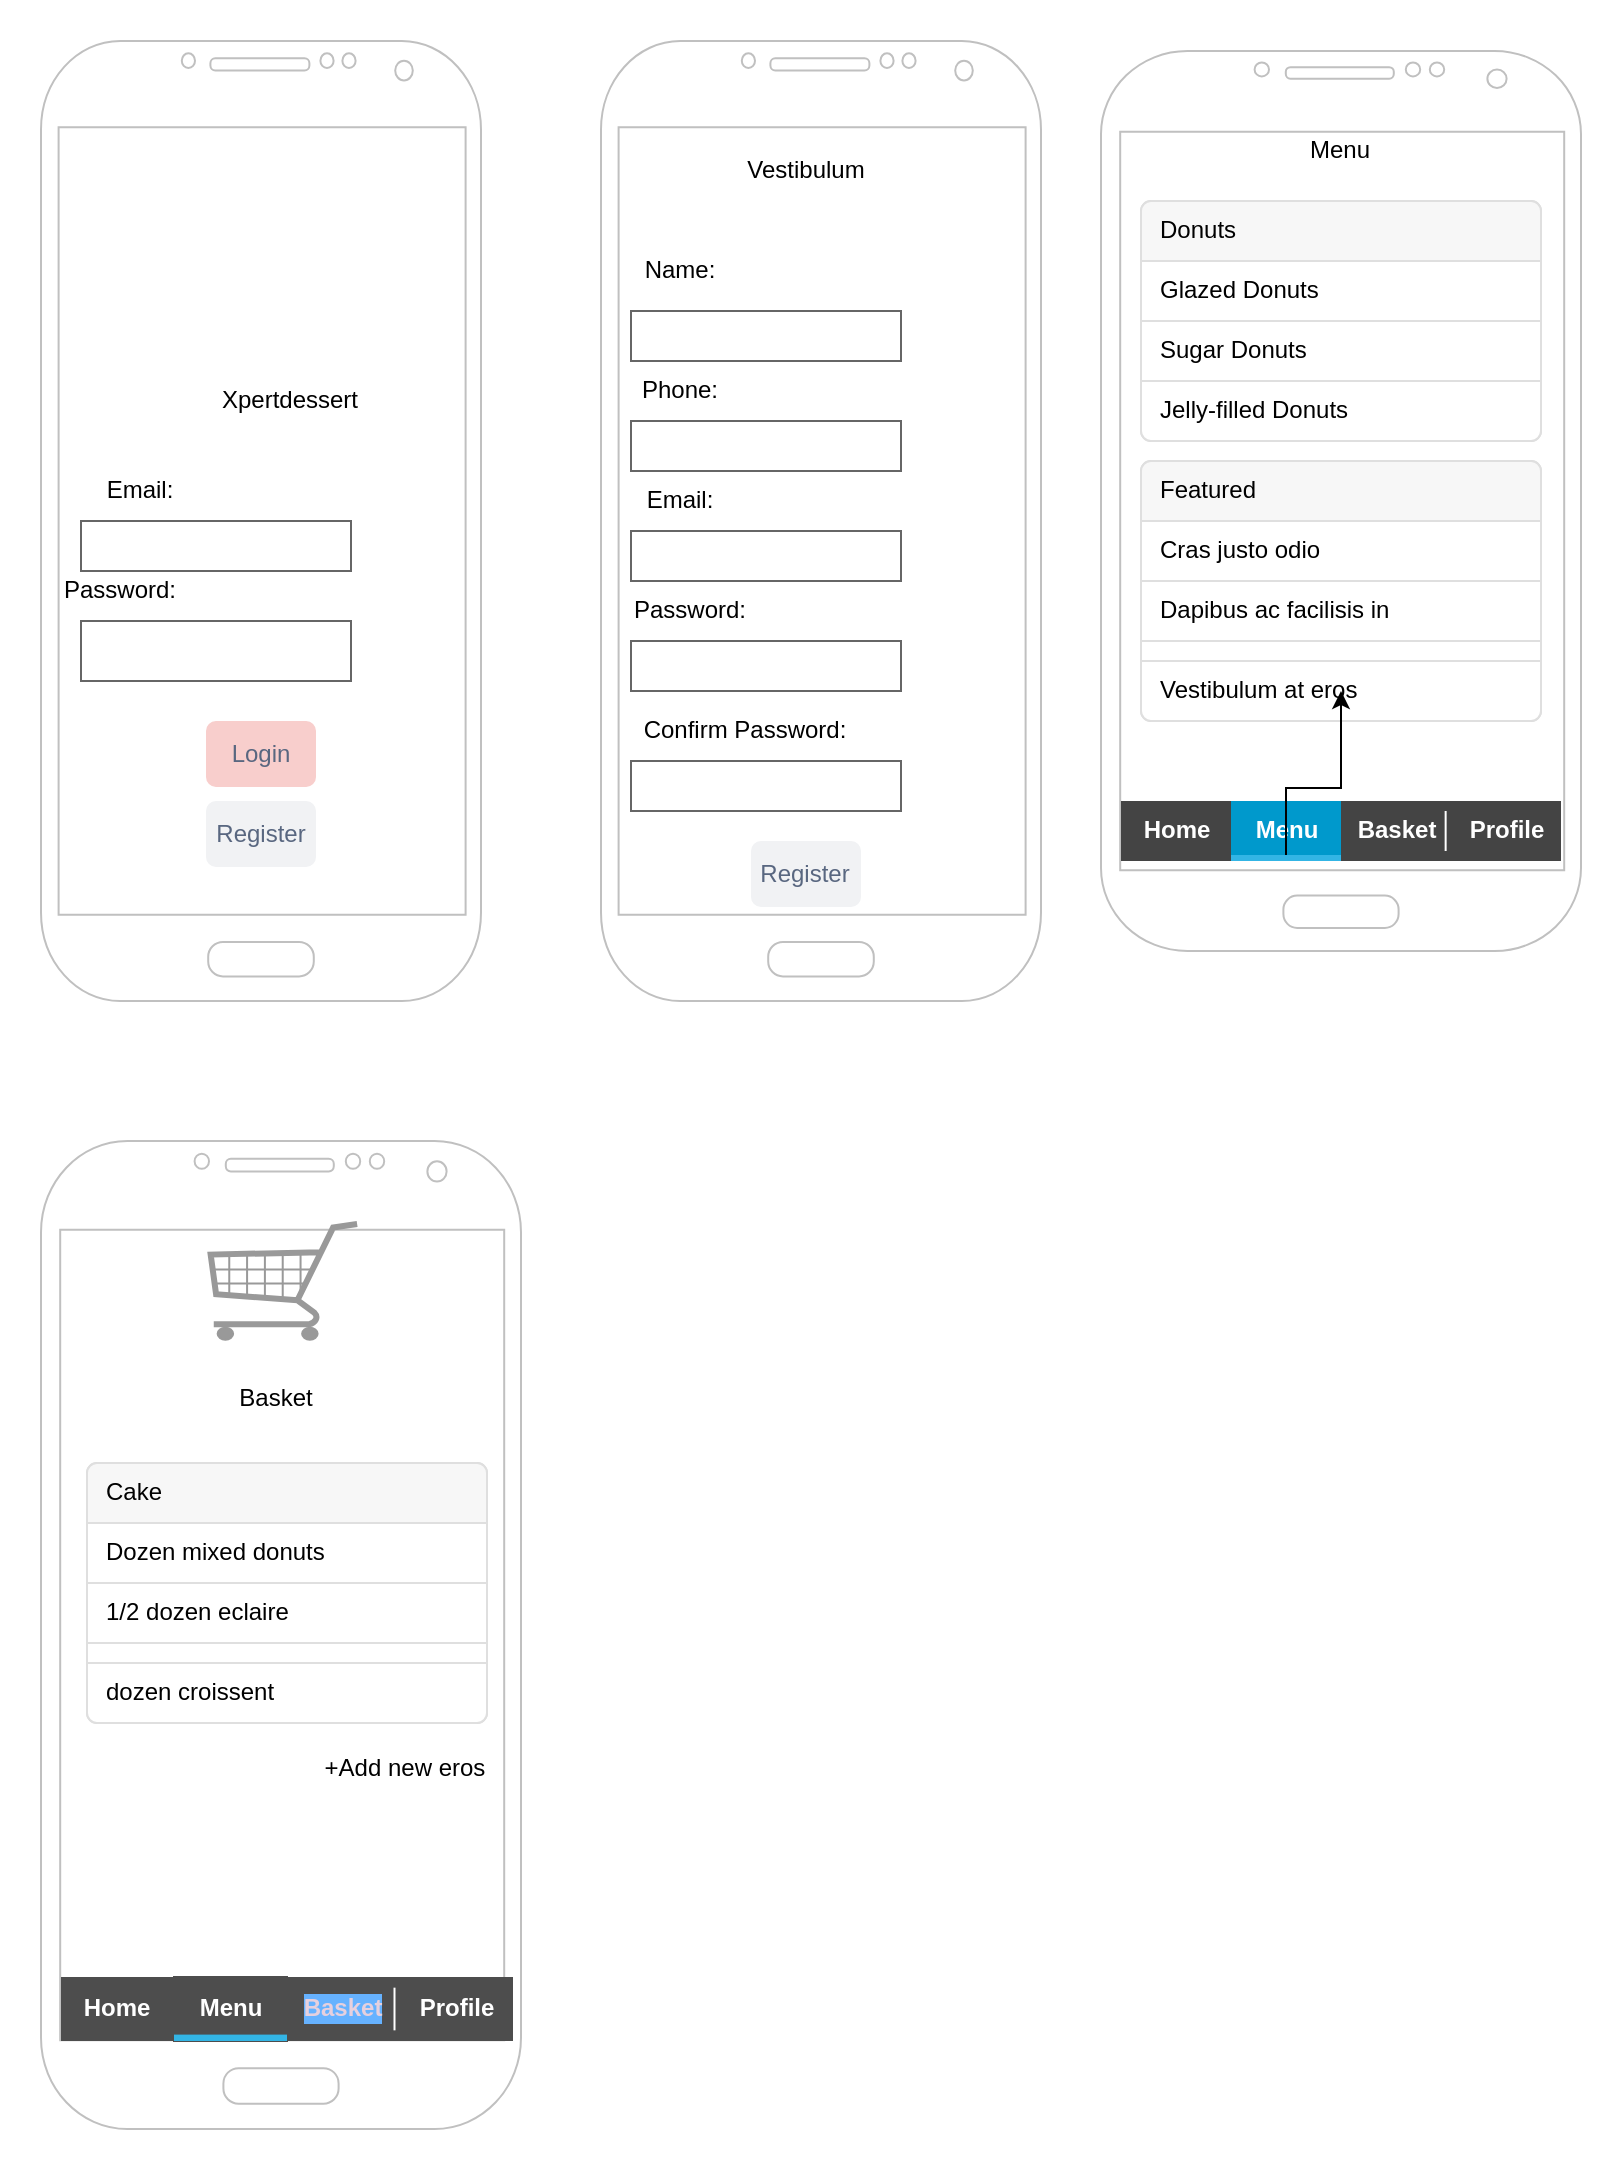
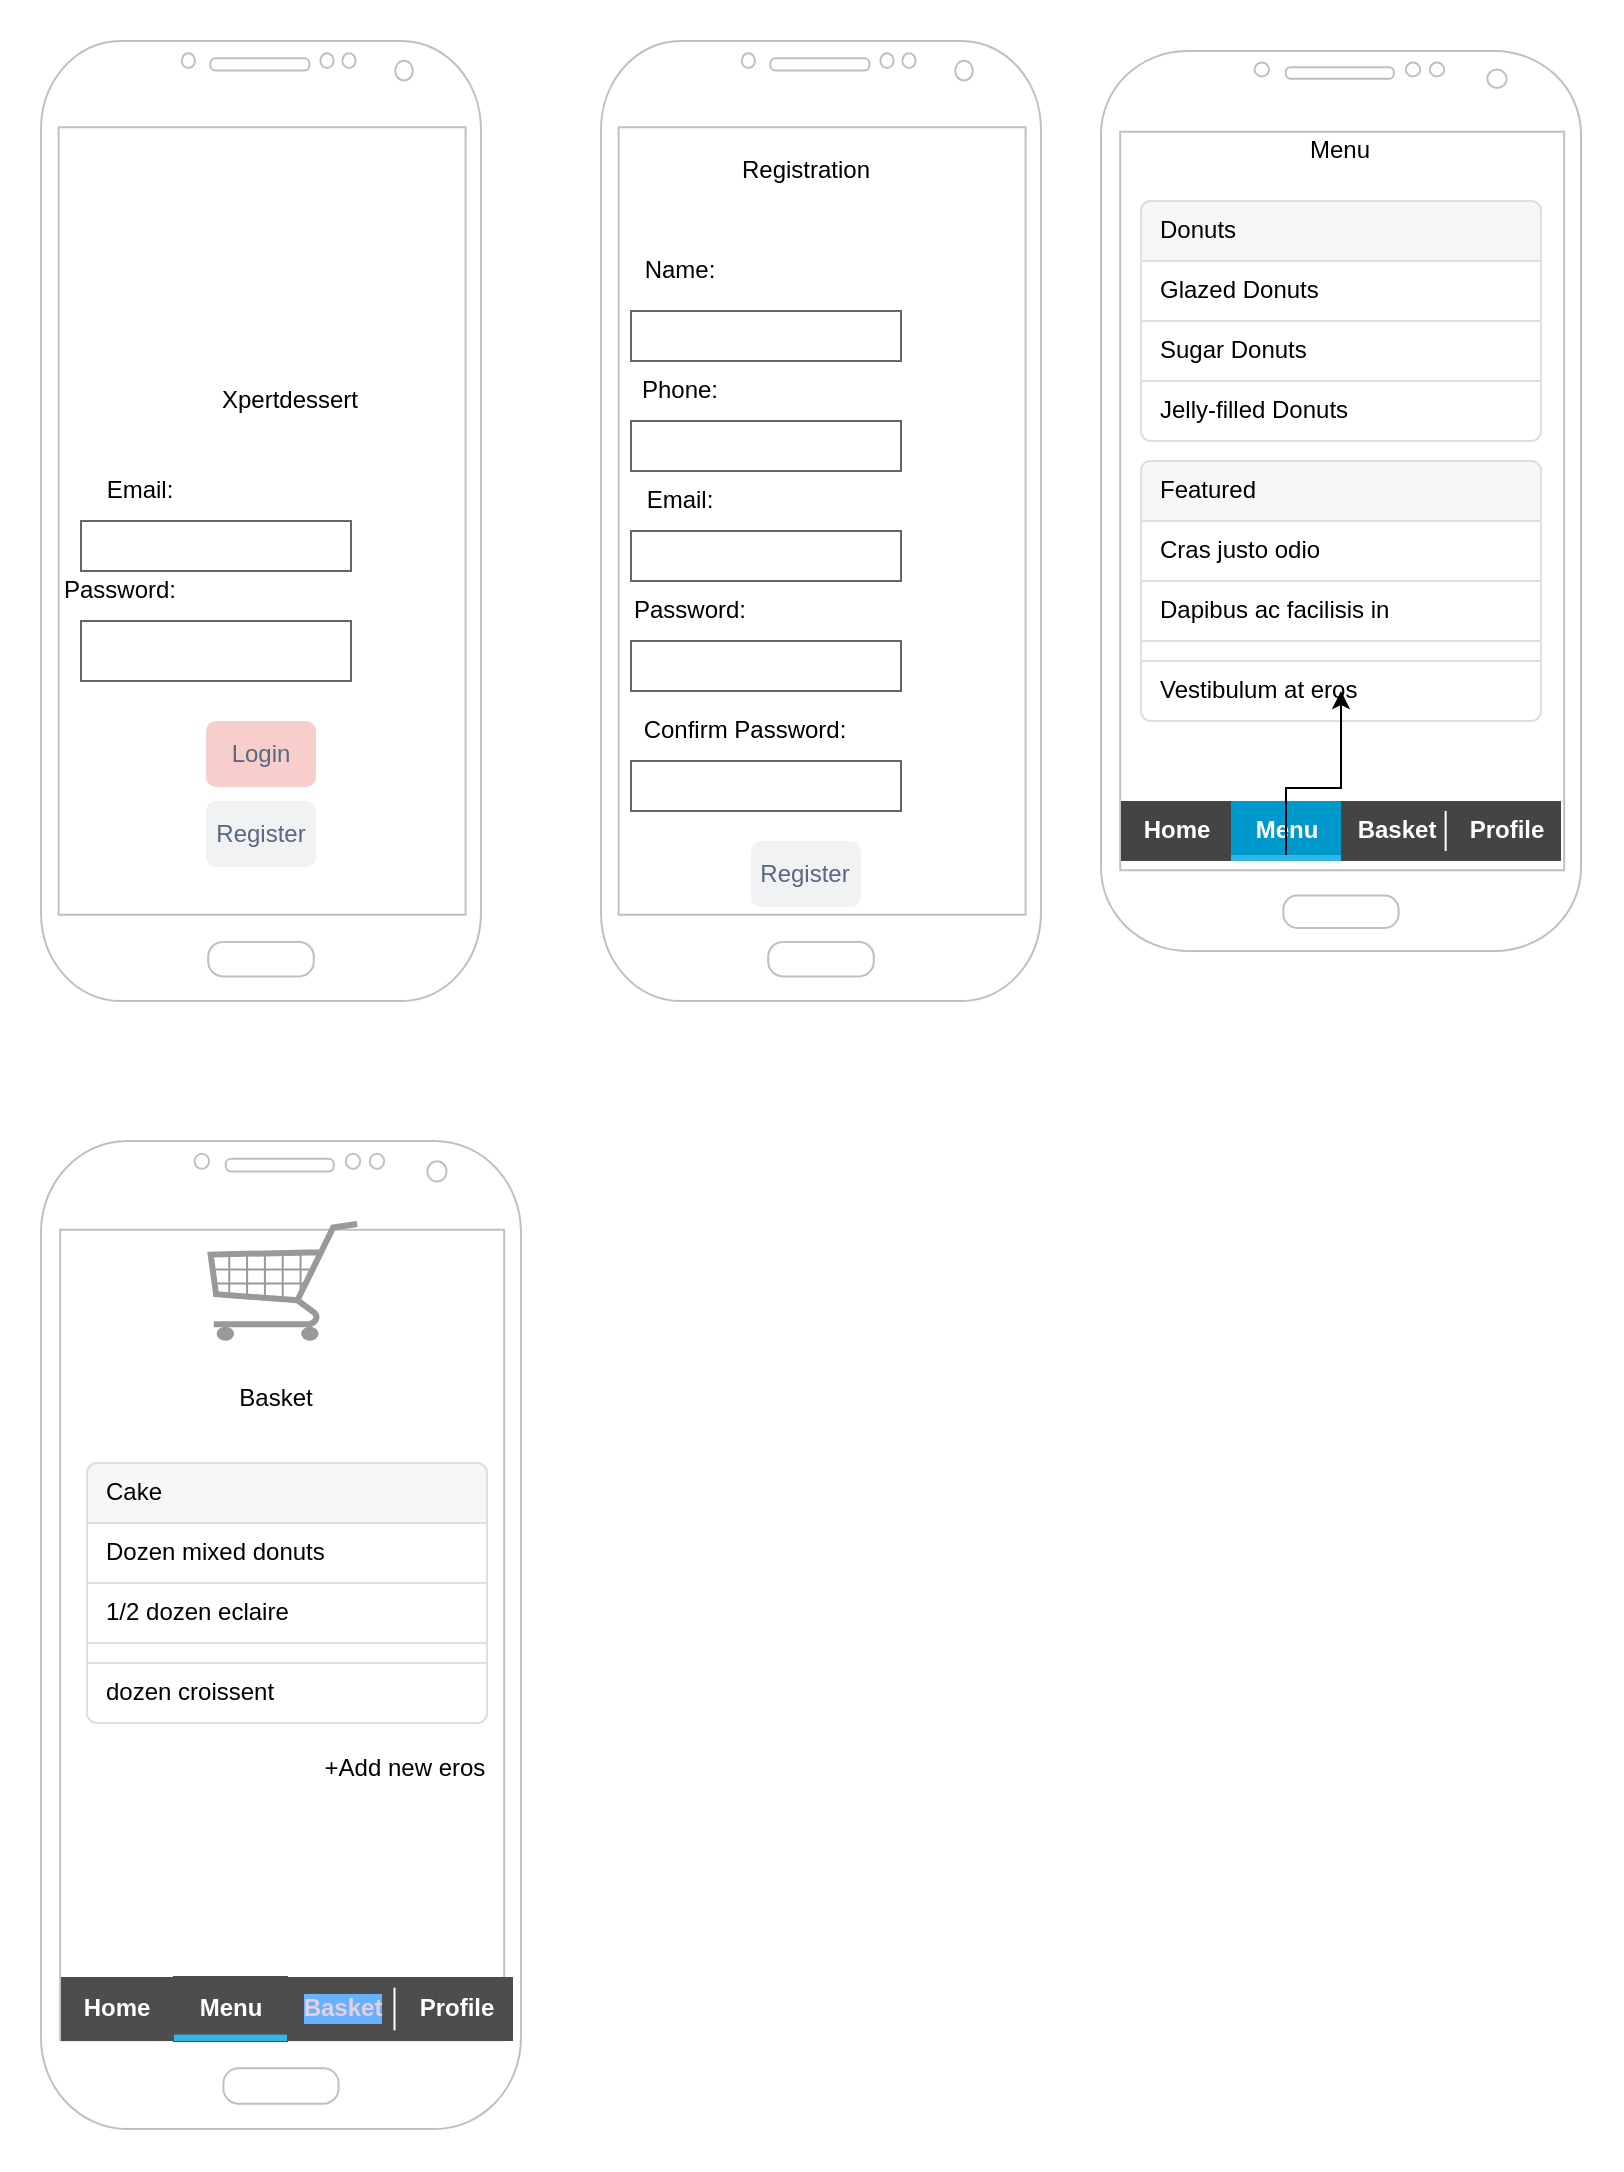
- <mxCell id="12" value="Vestibulum" style="text;html=1;align=center;verticalAlign=middle;whiteSpace=wrap;rounded=0;" parent="1" vertex="1"><mxGeometry x="362.5" y="70" width="80" height="30" as="geometry" /></mxCell>
+ <mxCell id="12" value="Registration" style="text;html=1;align=center;verticalAlign=middle;whiteSpace=wrap;rounded=0;" parent="1" vertex="1"><mxGeometry x="362.5" y="70" width="80" height="30" as="geometry" /></mxCell>
